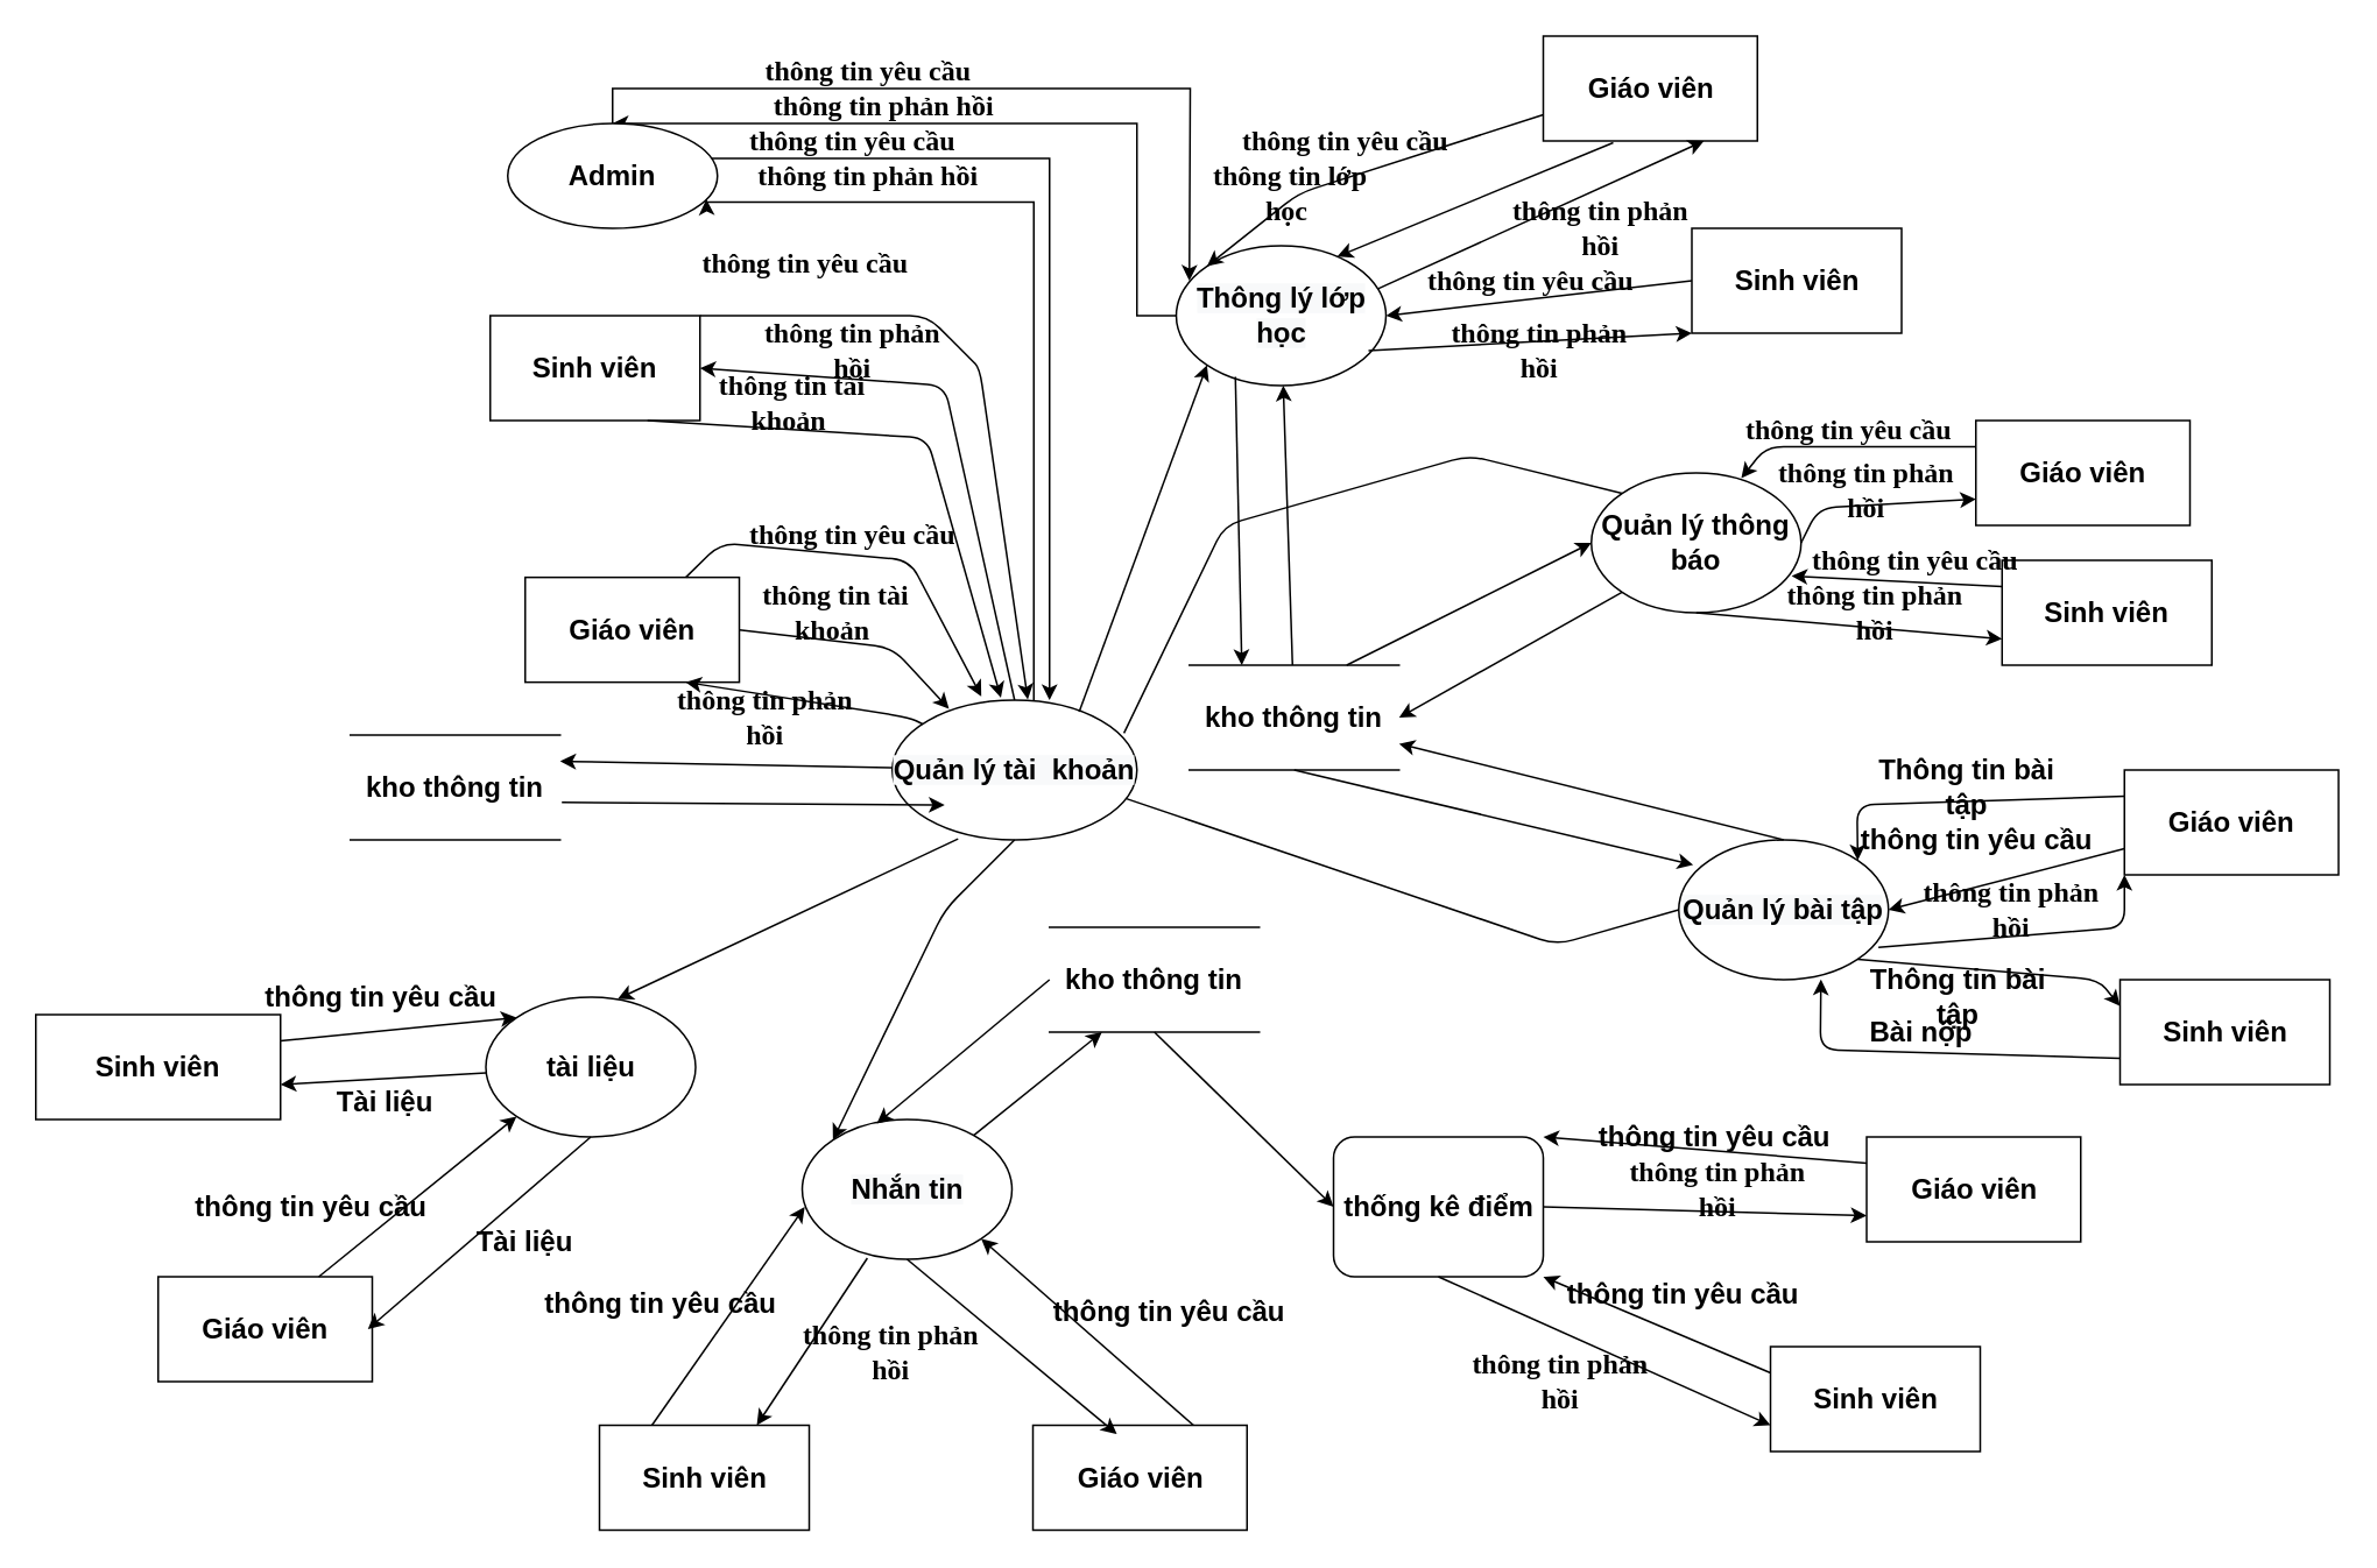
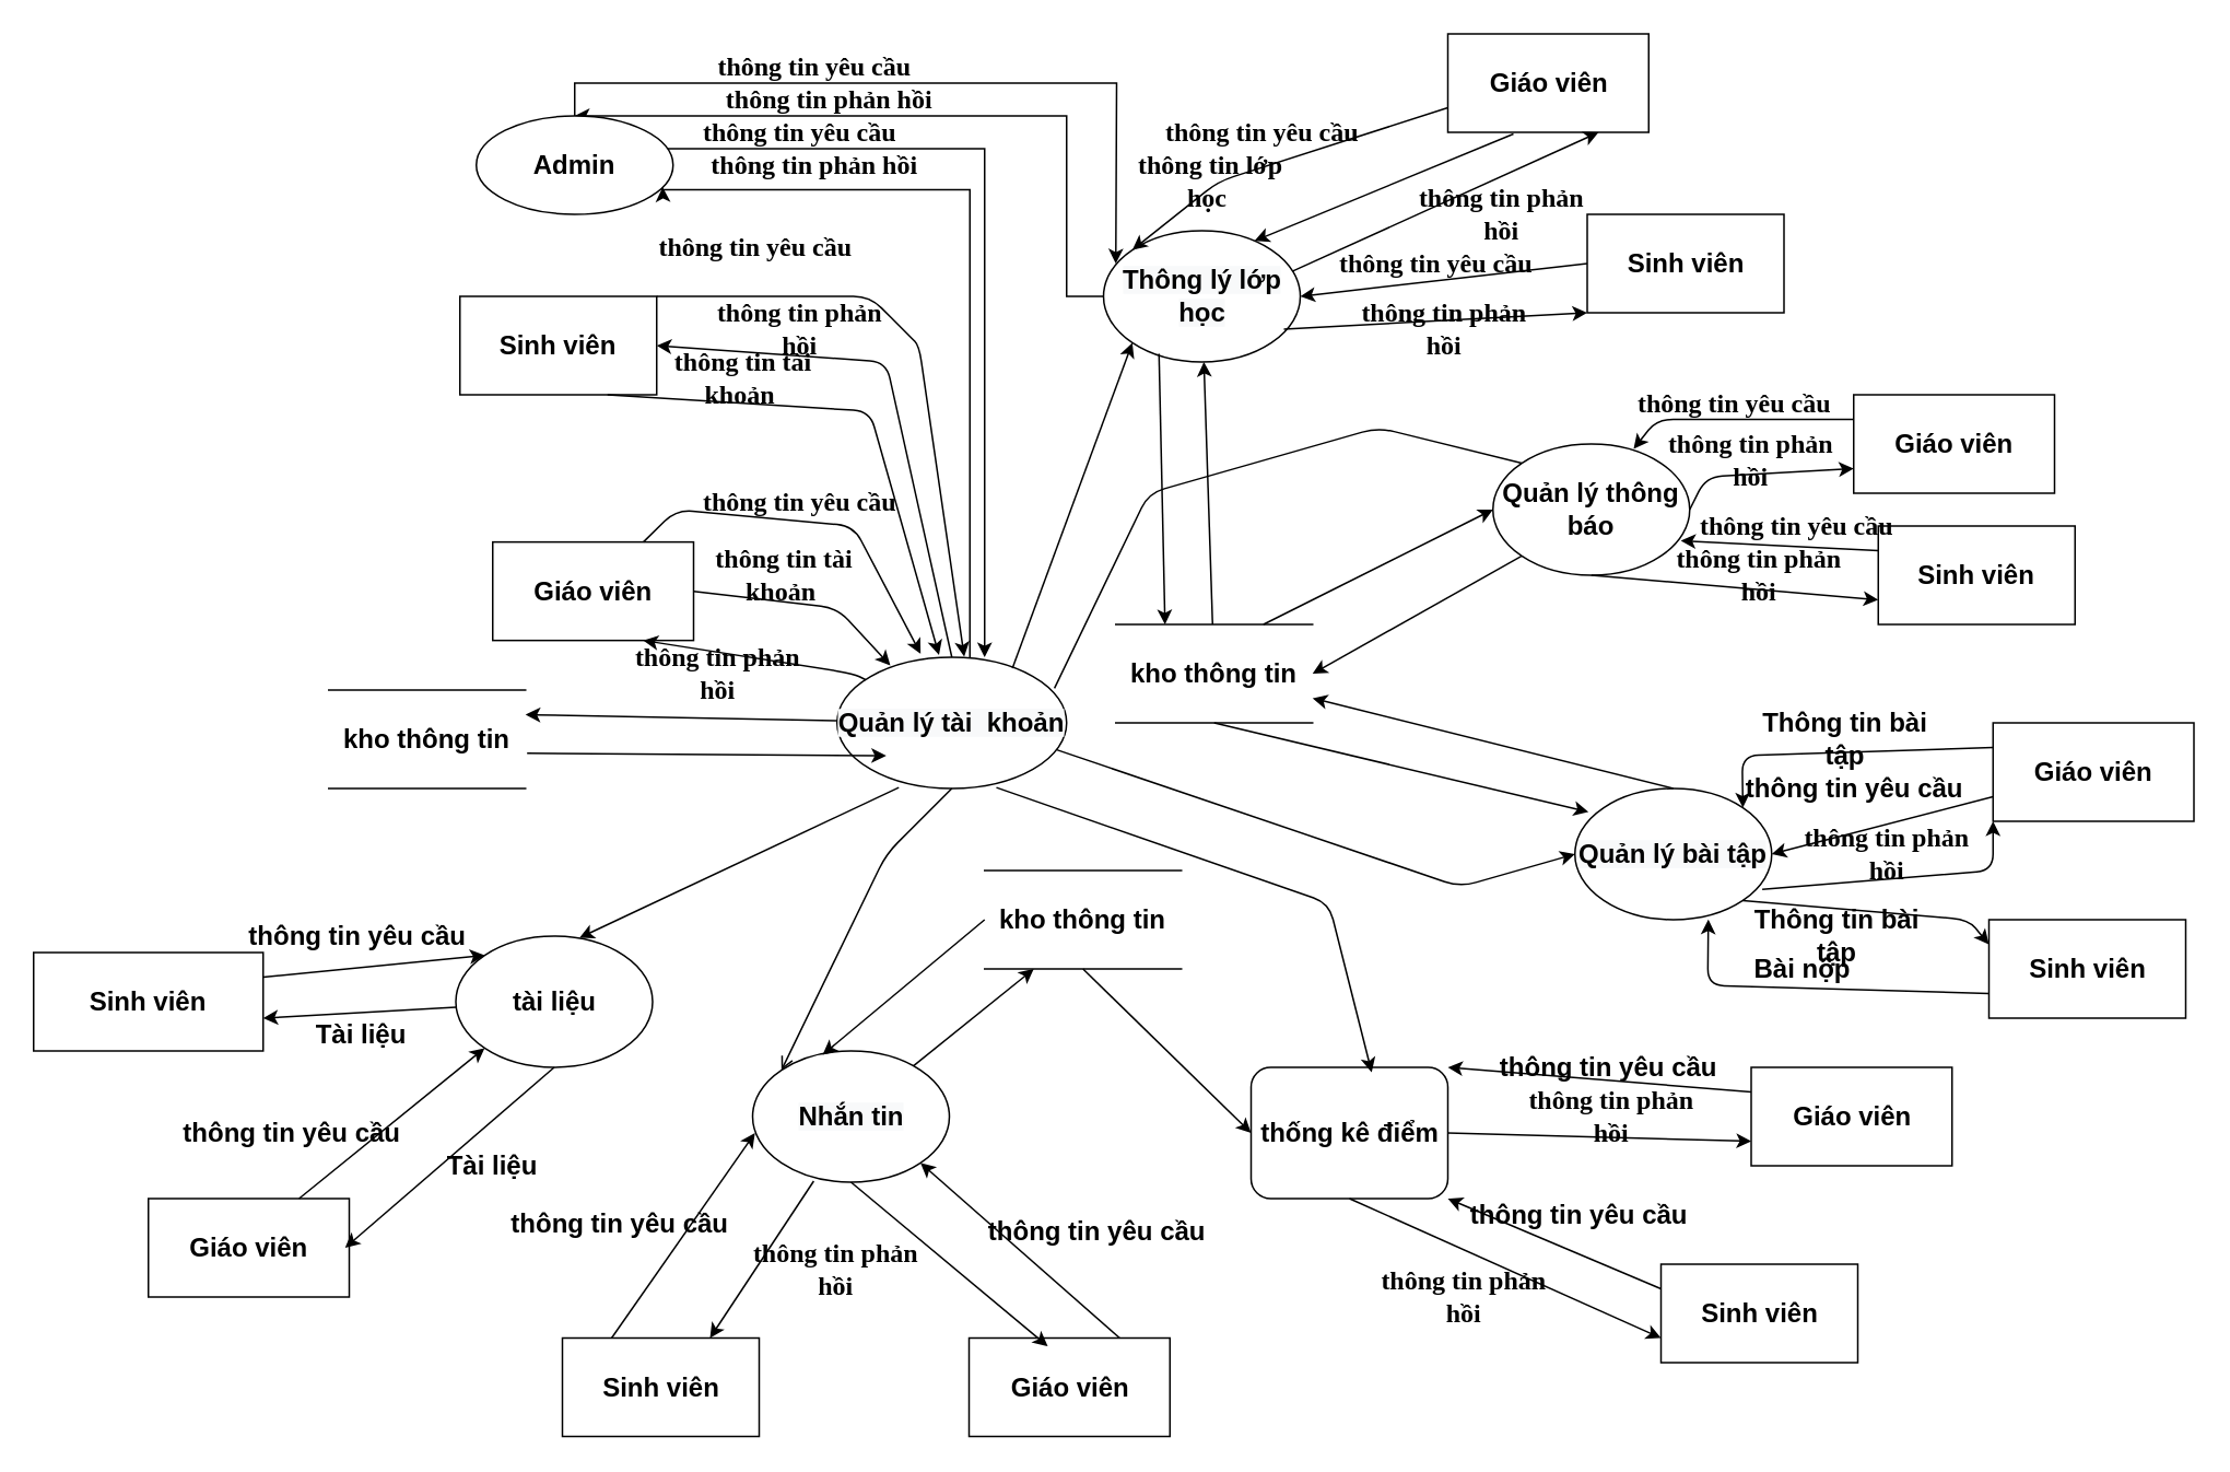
- <mxCell id="28" value="" style="endArrow=none;html=1;entryX=0;entryY=0.5;entryDx=0;entryDy=0;exitX=0.957;exitY=0.705;exitDx=0;exitDy=0;exitPerimeter=0;fontSize=16;fontStyle=1;" parent="1" source="2" target="6" edge="1"><mxGeometry width="50" height="50" relative="1" as="geometry"><mxPoint x="670" y="590" as="sourcePoint" /><mxPoint x="720" y="540" as="targetPoint" /><Array as="points"><mxPoint x="890" y="540" /></Array></mxGeometry></mxCell>
+ <mxCell id="28" value="" style="endArrow=classic;html=1;entryX=0;entryY=0.5;entryDx=0;entryDy=0;exitX=0.957;exitY=0.705;exitDx=0;exitDy=0;exitPerimeter=0;fontSize=16;fontStyle=1" parent="1" source="2" target="6" edge="1"><mxGeometry width="50" height="50" relative="1" as="geometry"><mxPoint x="670" y="590" as="sourcePoint" /><mxPoint x="720" y="540" as="targetPoint" /><Array as="points"><mxPoint x="890" y="540" /></Array></mxGeometry></mxCell>
+ <mxCell id="32" value="" style="endArrow=classic;html=1;exitX=0.694;exitY=0.993;exitDx=0;exitDy=0;exitPerimeter=0;entryX=0.613;entryY=0.038;entryDx=0;entryDy=0;fontSize=16;entryPerimeter=0;fontStyle=1" parent="1" source="2" target="7" edge="1"><mxGeometry width="50" height="50" relative="1" as="geometry"><mxPoint x="670" y="540" as="sourcePoint" /><mxPoint x="820" y="650" as="targetPoint" /><Array as="points"><mxPoint x="810" y="550" /></Array></mxGeometry></mxCell>
- <mxCell id="31" value="" style="endArrow=classic;html=1;exitX=0.5;exitY=1;exitDx=0;exitDy=0;fontSize=16;entryX=0;entryY=0;entryDx=0;entryDy=0;fontStyle=1" parent="1" source="2" target="8" edge="1"><mxGeometry width="50" height="50" relative="1" as="geometry"><mxPoint x="670" y="540" as="sourcePoint" /><mxPoint x="520" y="660" as="targetPoint" /><Array as="points"><mxPoint x="540" y="520" /></Array></mxGeometry></mxCell>
+ <mxCell id="31" value="" style="endArrow=open;html=1;exitX=0.5;exitY=1;exitDx=0;exitDy=0;fontSize=16;entryX=0;entryY=0;entryDx=0;entryDy=0;fontStyle=1;" parent="1" source="2" target="8" edge="1"><mxGeometry width="50" height="50" relative="1" as="geometry"><mxPoint x="670" y="540" as="sourcePoint" /><mxPoint x="520" y="660" as="targetPoint" /><Array as="points"><mxPoint x="540" y="520" /></Array></mxGeometry></mxCell>
